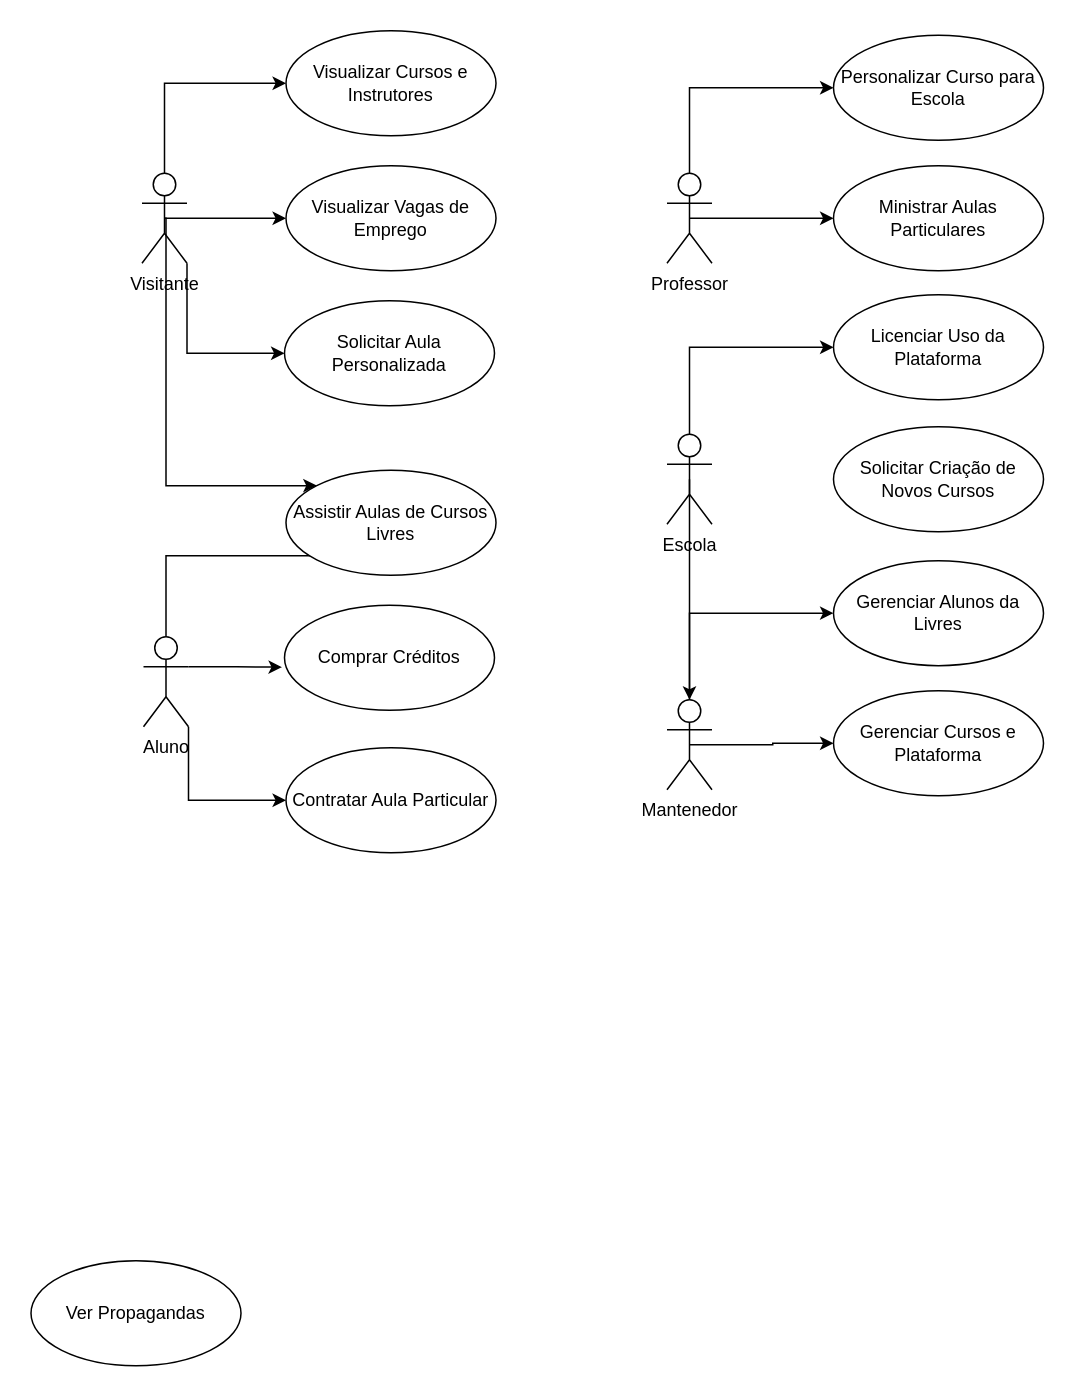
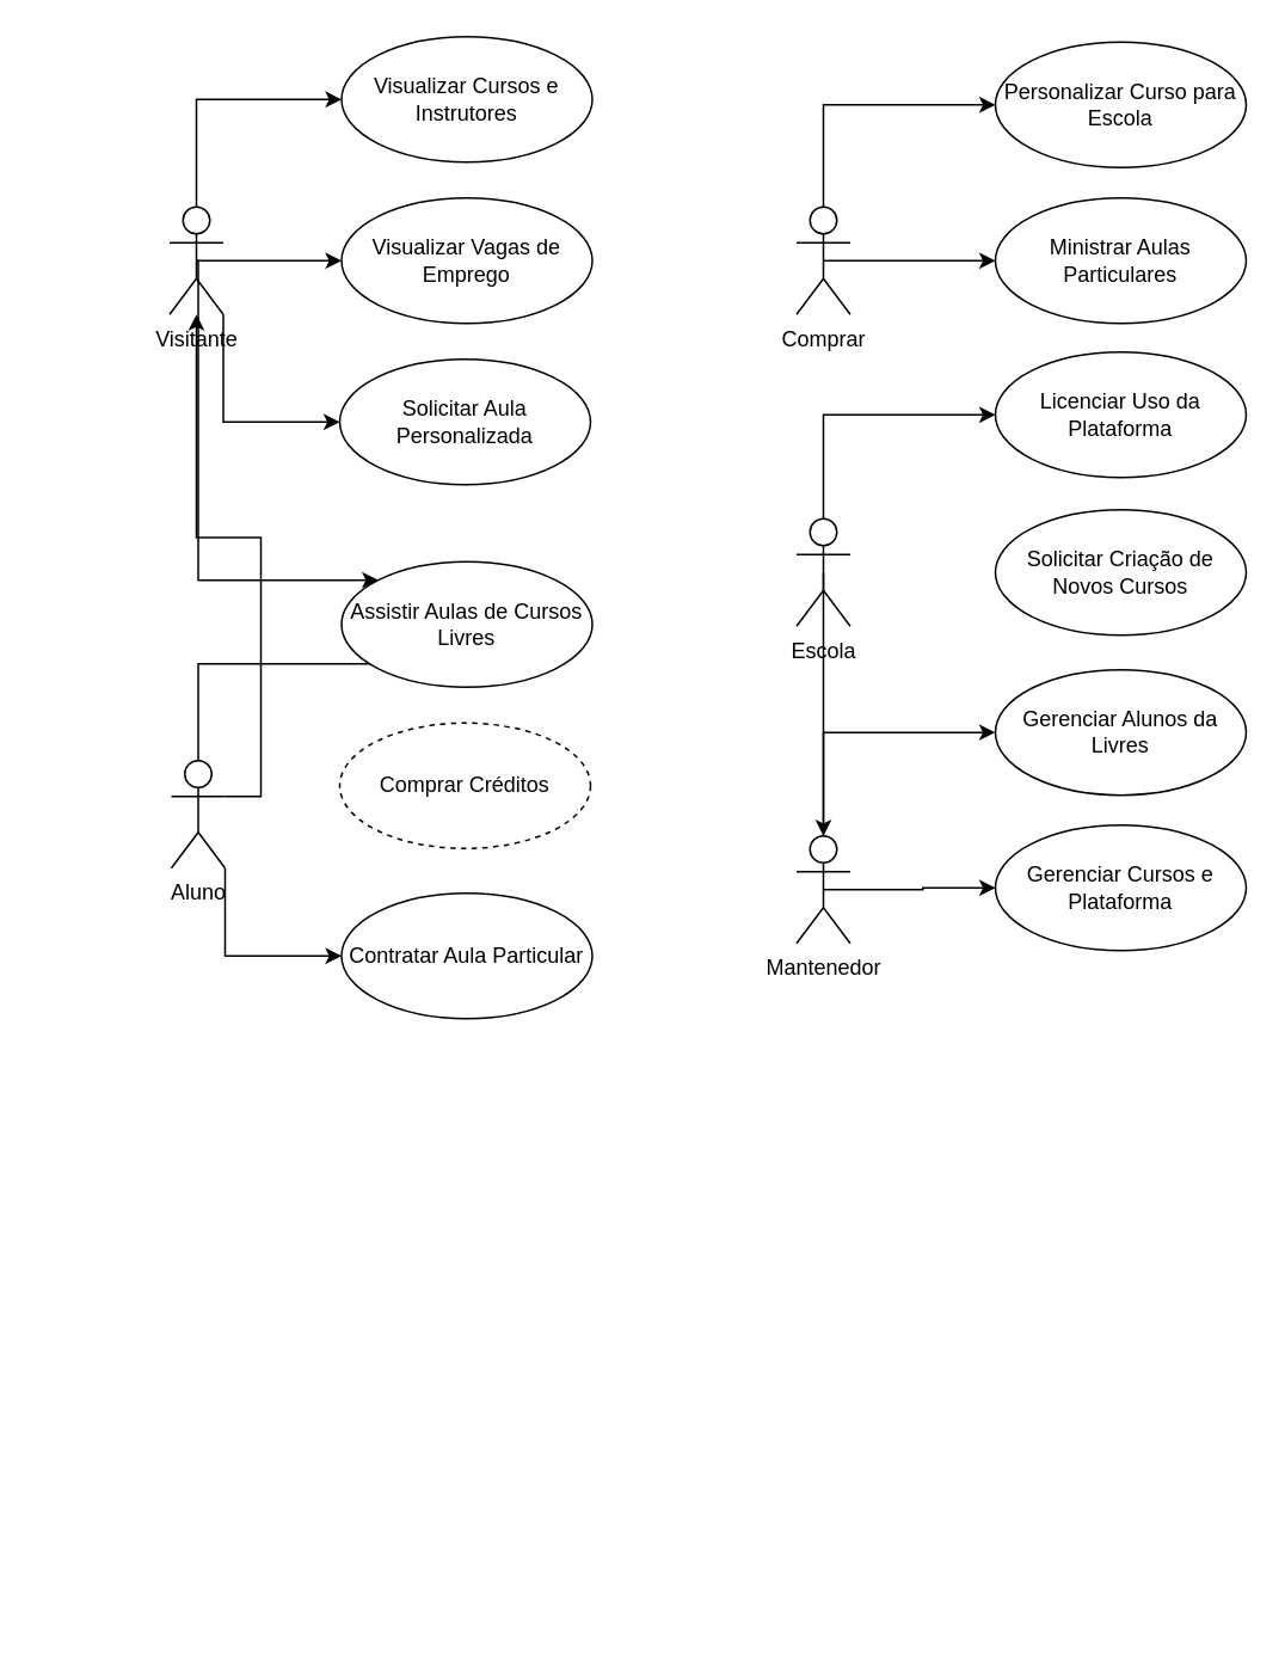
- <mxCell id="12" value="Professor" style="shape=umlActor;html=1;verticalLabelPosition=bottom;verticalAlign=top;align=center;" parent="1" vertex="1"><mxGeometry x="444" y="115" width="30" height="60" as="geometry" /></mxCell>
+ <mxCell id="12" value="Comprar" style="shape=umlActor;html=1;verticalLabelPosition=bottom;verticalAlign=top;align=center;" parent="1" vertex="1"><mxGeometry x="444" y="115" width="30" height="60" as="geometry" /></mxCell>
- <mxCell id="22" value="Comprar Créditos" style="ellipse;whiteSpace=wrap;html=1;" vertex="1" parent="1"><mxGeometry x="189" y="403" width="140" height="70" as="geometry" /></mxCell>
+ <mxCell id="22" value="Comprar Créditos" style="ellipse;whiteSpace=wrap;html=1;dashed=1;" vertex="1" parent="1"><mxGeometry x="189" y="403" width="140" height="70" as="geometry" /></mxCell>
- <mxCell id="29" style="edgeStyle=orthogonalEdgeStyle;rounded=0;orthogonalLoop=1;jettySize=auto;html=1;exitX=1;exitY=0.333;exitDx=0;exitDy=0;exitPerimeter=0;entryX=-0.012;entryY=0.59;entryDx=0;entryDy=0;entryPerimeter=0;" edge="1" parent="1" source="9" target="22"><mxGeometry relative="1" as="geometry" /></mxCell>
+ <mxCell id="29" style="edgeStyle=orthogonalEdgeStyle;rounded=0;orthogonalLoop=1;jettySize=auto;html=1;exitX=1;exitY=0.333;exitDx=0;exitDy=0;exitPerimeter=0;" edge="1" parent="1" source="9" target="6"><mxGeometry relative="1" as="geometry" /></mxCell>
- <mxCell id="28" value="Ver Propagandas" style="ellipse;whiteSpace=wrap;html=1;" vertex="1" parent="1"><mxGeometry x="20" y="840" width="140" height="70" as="geometry" /></mxCell>
